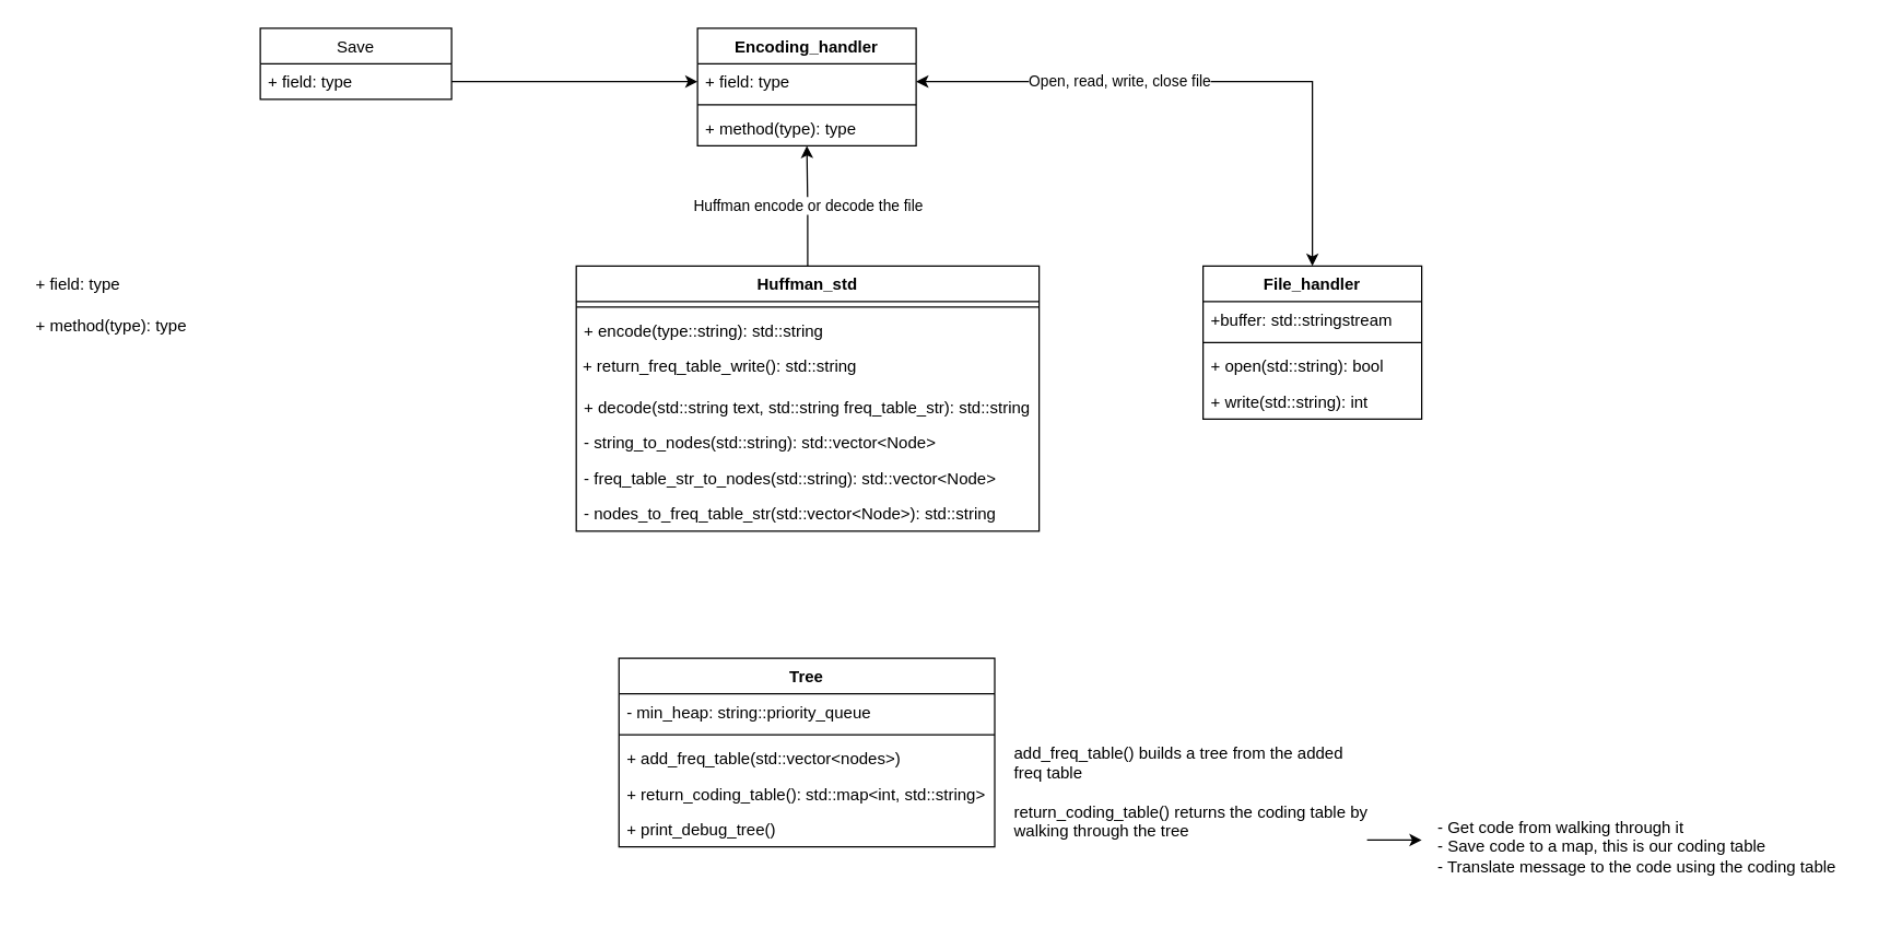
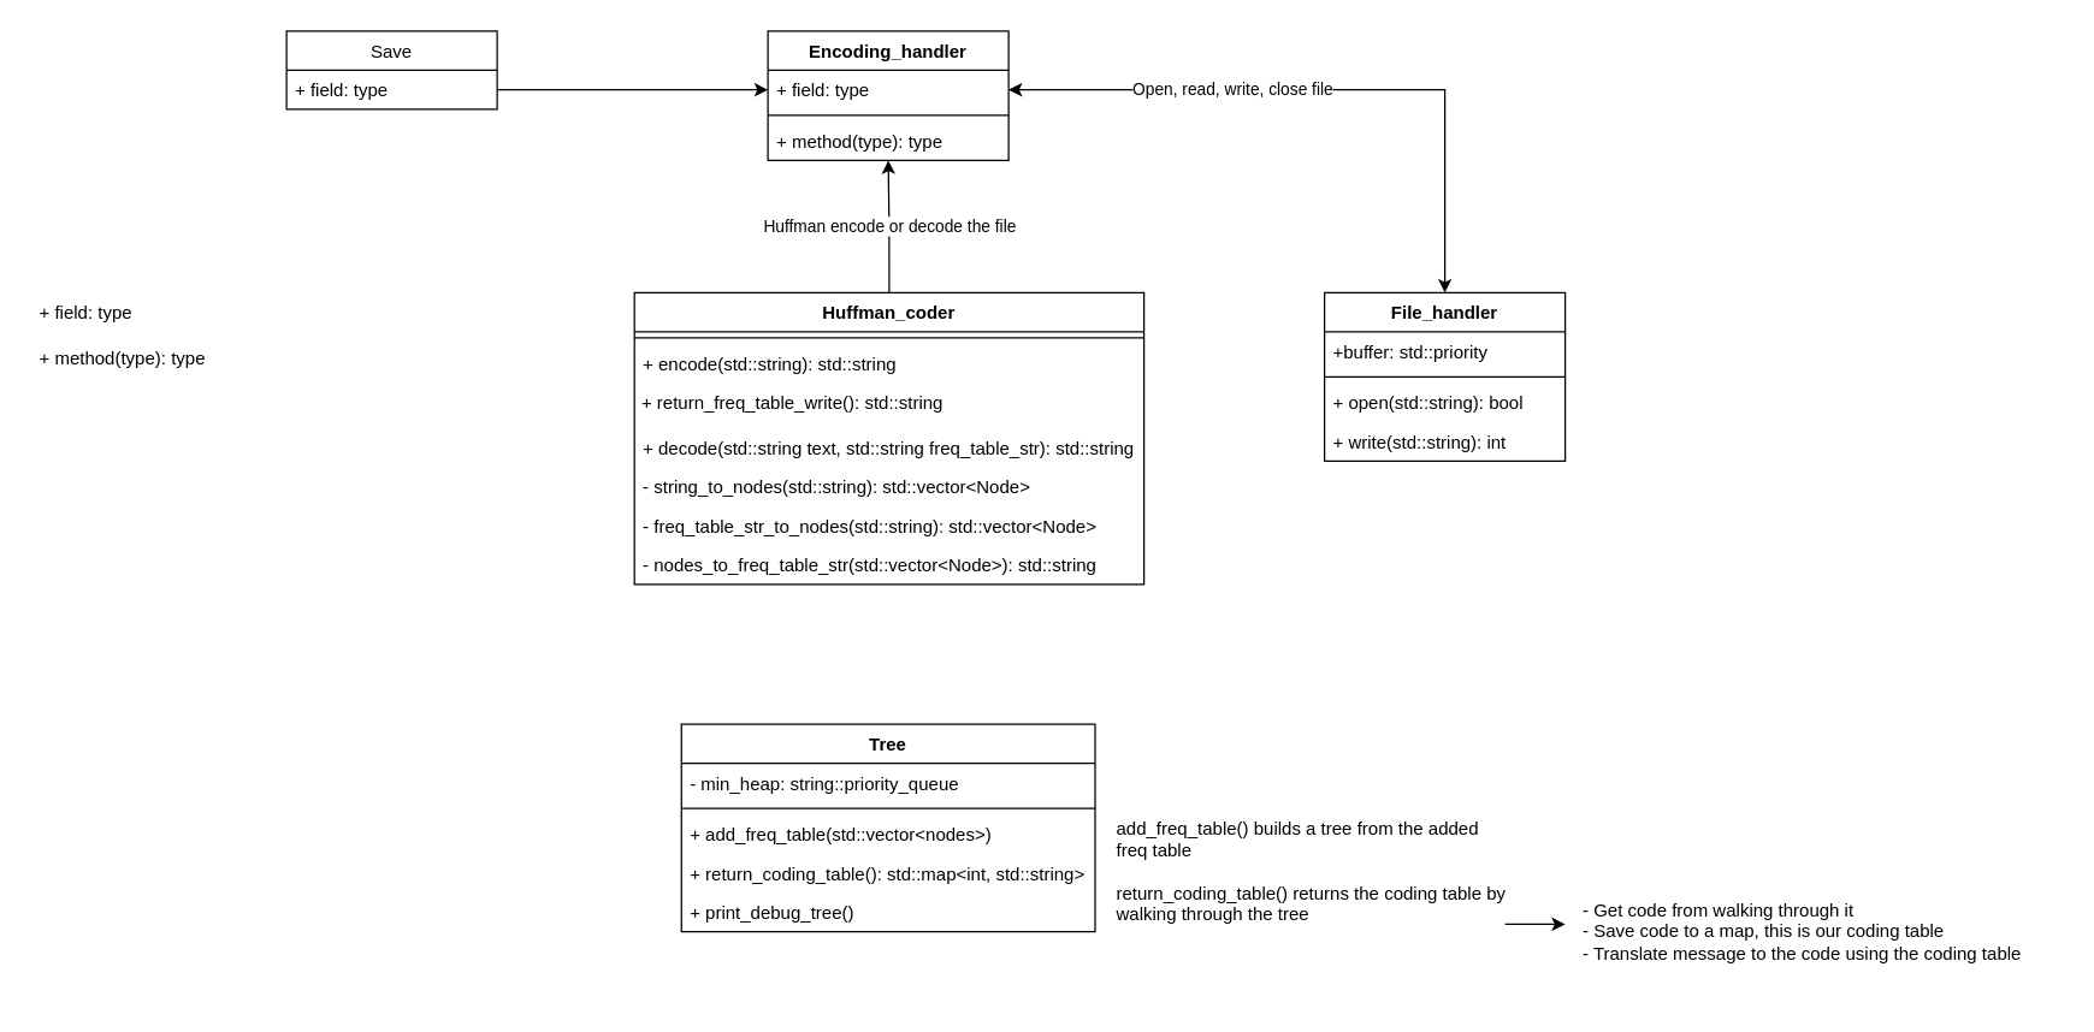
- <mxCell id="24" value="Huffman_std" style="swimlane;fontStyle=1;align=center;verticalAlign=top;childLayout=stackLayout;horizontal=1;startSize=26;horizontalStack=0;resizeParent=1;resizeParentMax=0;resizeLast=0;collapsible=1;marginBottom=0;" vertex="1" parent="1"><mxGeometry x="421.25" y="194" width="338.75" height="194" as="geometry" /></mxCell>
+ <mxCell id="24" value="Huffman_coder" style="swimlane;fontStyle=1;align=center;verticalAlign=top;childLayout=stackLayout;horizontal=1;startSize=26;horizontalStack=0;resizeParent=1;resizeParentMax=0;resizeLast=0;collapsible=1;marginBottom=0;" vertex="1" parent="1"><mxGeometry x="421.25" y="194" width="338.75" height="194" as="geometry" /></mxCell>
- <mxCell id="10" value="+buffer: std::stringstream" style="text;strokeColor=none;fillColor=none;align=left;verticalAlign=top;spacingLeft=4;spacingRight=4;overflow=hidden;rotatable=0;points=[[0,0.5],[1,0.5]];portConstraint=eastwest;" vertex="1" parent="9"><mxGeometry y="26" width="160" height="26" as="geometry" /></mxCell>
+ <mxCell id="10" value="+buffer: std::priority" style="text;strokeColor=none;fillColor=none;align=left;verticalAlign=top;spacingLeft=4;spacingRight=4;overflow=hidden;rotatable=0;points=[[0,0.5],[1,0.5]];portConstraint=eastwest;" vertex="1" parent="9"><mxGeometry y="26" width="160" height="26" as="geometry" /></mxCell>
- <mxCell id="26" value="+ encode(type::string): std::string" style="text;strokeColor=none;fillColor=none;align=left;verticalAlign=top;spacingLeft=4;spacingRight=4;overflow=hidden;rotatable=0;points=[[0,0.5],[1,0.5]];portConstraint=eastwest;" vertex="1" parent="24"><mxGeometry y="34" width="338.75" height="26" as="geometry" /></mxCell>
+ <mxCell id="26" value="+ encode(std::string): std::string" style="text;strokeColor=none;fillColor=none;align=left;verticalAlign=top;spacingLeft=4;spacingRight=4;overflow=hidden;rotatable=0;points=[[0,0.5],[1,0.5]];portConstraint=eastwest;" vertex="1" parent="24"><mxGeometry y="34" width="338.75" height="26" as="geometry" /></mxCell>
